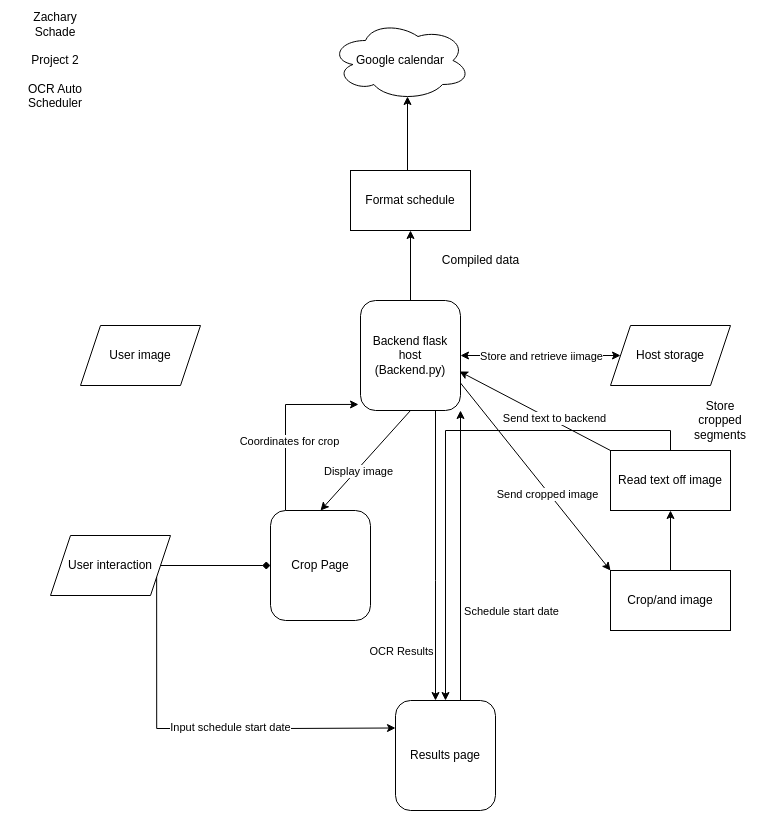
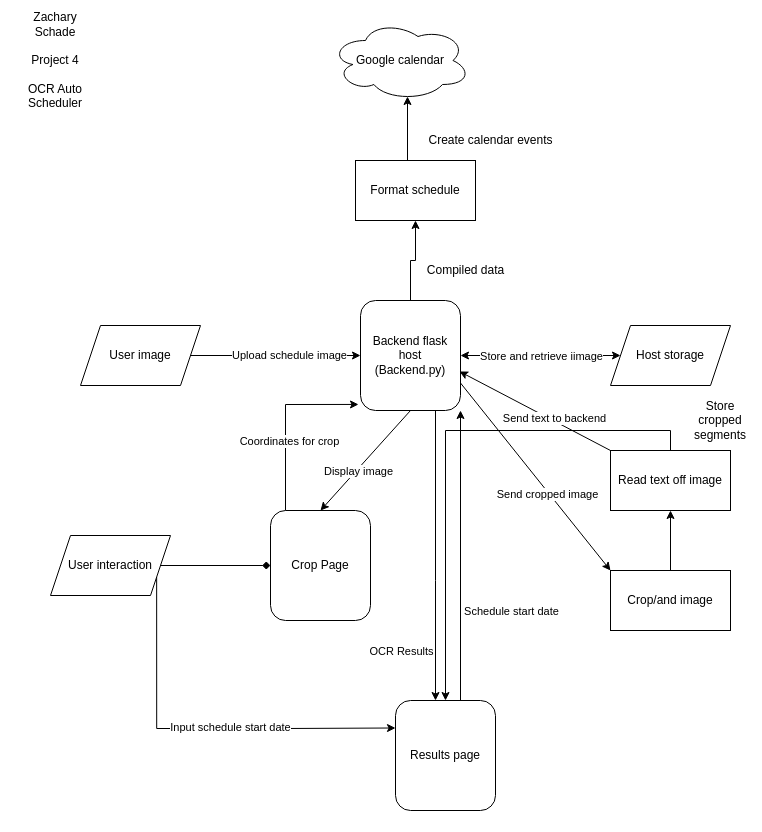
- <mxCell id="38" value="Zachary Schade&lt;br&gt;&lt;br&gt;Project 2&lt;br&gt;&lt;br&gt;OCR Auto Scheduler" style="text;html=1;strokeColor=none;fillColor=none;align=center;verticalAlign=middle;whiteSpace=wrap;rounded=0;" vertex="1" parent="1"><mxGeometry y="50" width="70" height="20" as="geometry" x="20" /></mxCell>
+ <mxCell id="38" value="Zachary Schade&lt;br&gt;&lt;br&gt;Project 4&lt;br&gt;&lt;br&gt;OCR Auto Scheduler" style="text;html=1;strokeColor=none;fillColor=none;align=center;verticalAlign=middle;whiteSpace=wrap;rounded=0;" vertex="1" parent="1"><mxGeometry y="50" width="70" height="20" as="geometry" x="20" /></mxCell>
+ <mxCell id="37" value="Create calendar events" style="text;html=1;align=center;verticalAlign=middle;resizable=0;points=[];autosize=1;strokeColor=none;" vertex="1" parent="1"><mxGeometry x="420" y="130" width="140" height="20" as="geometry" /></mxCell>
- <mxCell id="35" value="Format schedule" style="rounded=0;whiteSpace=wrap;html=1;" vertex="1" parent="1"><mxGeometry x="350" y="170" width="120" height="60" as="geometry" /></mxCell>
+ <mxCell id="35" value="Format schedule" style="rounded=0;whiteSpace=wrap;html=1;" vertex="1" parent="1"><mxGeometry x="355" y="160" width="120" height="60" as="geometry" /></mxCell>
- <mxCell id="36" value="Compiled data" style="text;html=1;align=center;verticalAlign=middle;resizable=0;points=[];autosize=1;strokeColor=none;" vertex="1" parent="1"><mxGeometry x="435" y="250" width="90" height="20" as="geometry" /></mxCell>
+ <mxCell id="36" value="Compiled data" style="text;html=1;align=center;verticalAlign=middle;resizable=0;points=[];autosize=1;strokeColor=none;" vertex="1" parent="1"><mxGeometry x="420" y="260" width="90" height="20" as="geometry" /></mxCell>
+ <mxCell id="7" value="" style="endArrow=classic;html=1;exitX=1;exitY=0.5;exitDx=0;exitDy=0;entryX=0;entryY=0.5;entryDx=0;entryDy=0;" edge="1" parent="1" source="6" target="5"><mxGeometry width="50" height="50" relative="1" as="geometry"><mxPoint x="420" y="590" as="sourcePoint" /><mxPoint x="470" y="540" as="targetPoint" /></mxGeometry></mxCell>
+ <mxCell id="8" value="Upload schedule image" style="edgeLabel;html=1;align=center;verticalAlign=middle;resizable=0;points=[];" vertex="1" connectable="0" parent="7"><mxGeometry x="0.153" y="1" relative="1" as="geometry"><mxPoint as="offset" /></mxGeometry></mxCell>
